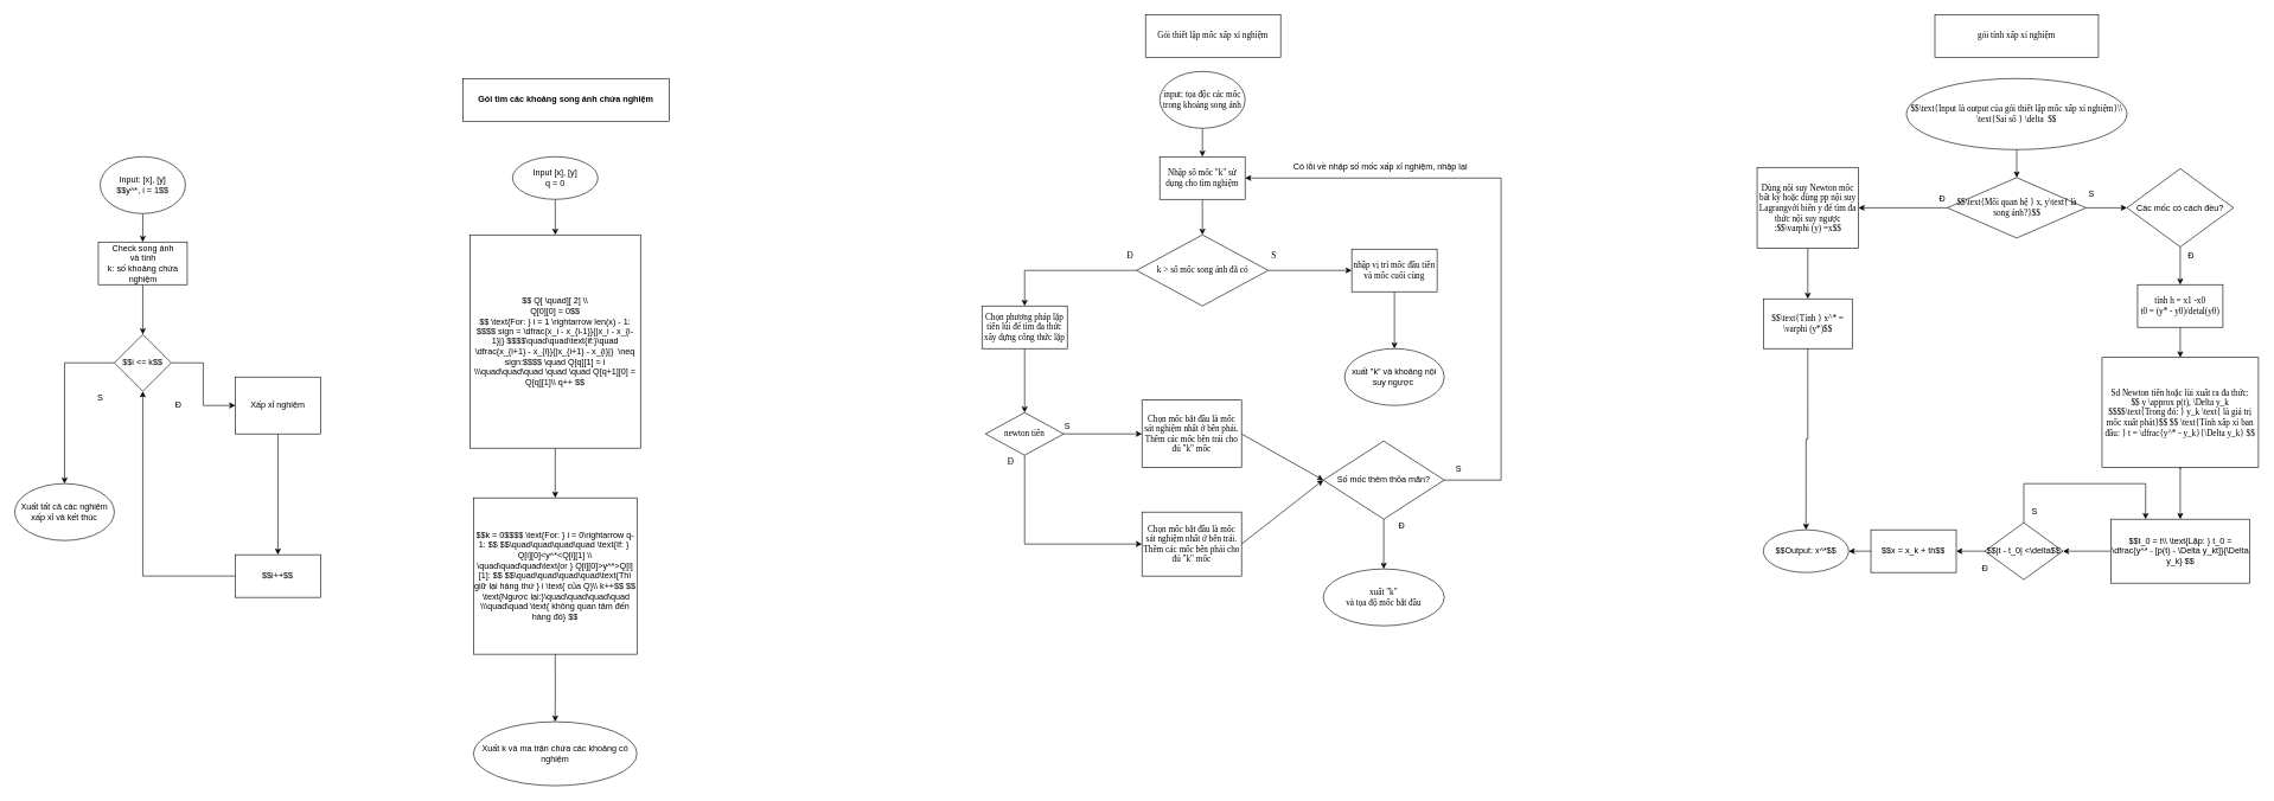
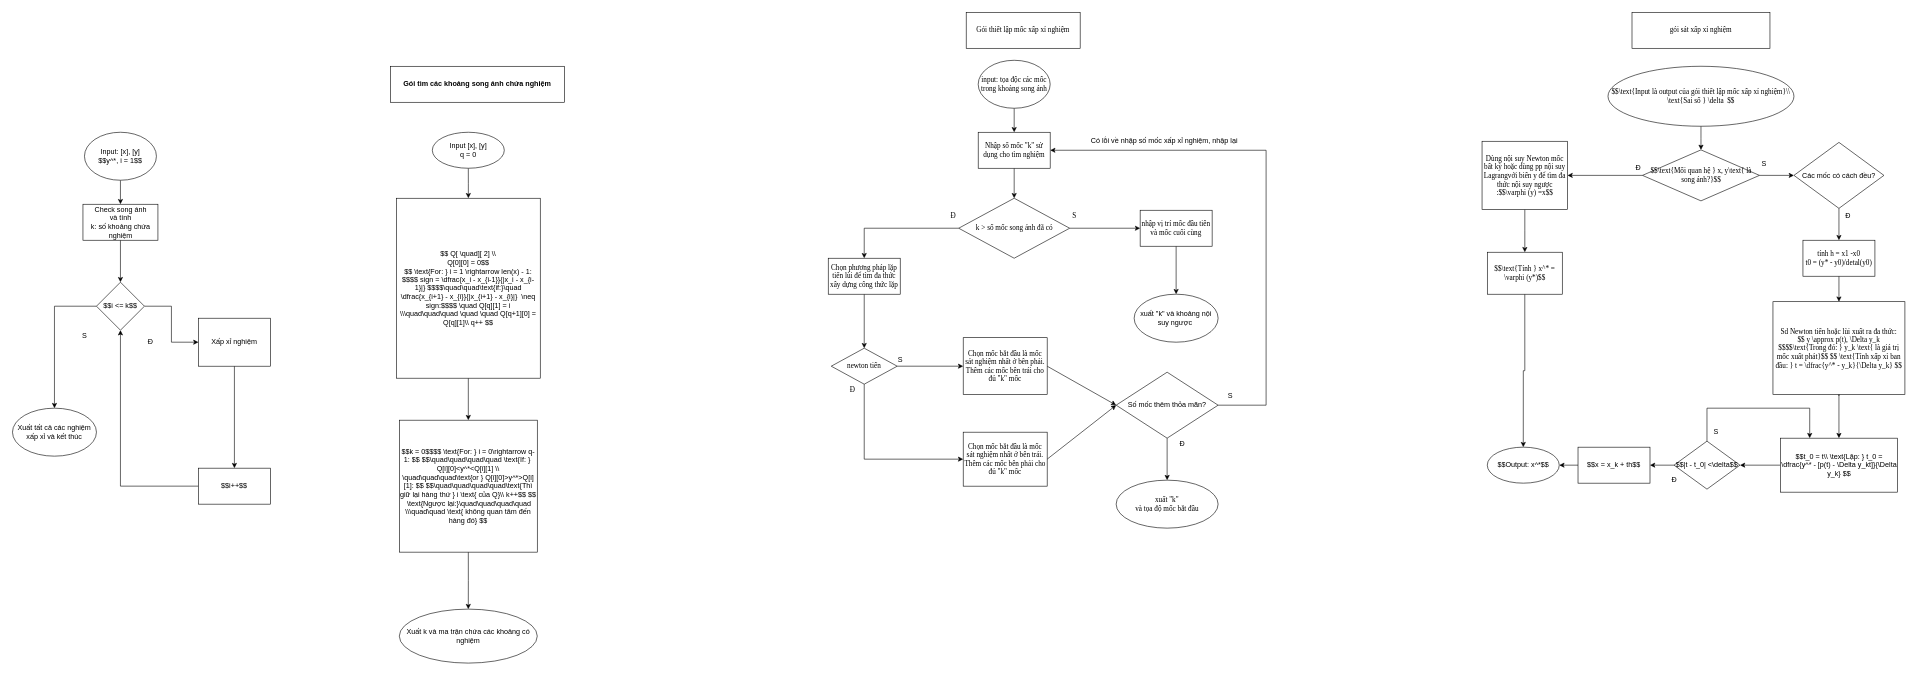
- <mxCell id="36" value="&lt;font face=&quot;Times New Roman&quot;&gt;gói tính xấp xỉ nghiệm&lt;/font&gt;" style="rounded=0;whiteSpace=wrap;html=1;" parent="1" vertex="1"><mxGeometry x="2720" y="20" width="230" height="60" as="geometry" /></mxCell>
+ <mxCell id="36" value="&lt;font face=&quot;Times New Roman&quot;&gt;gói sát xấp xỉ nghiệm&lt;/font&gt;" style="rounded=0;whiteSpace=wrap;html=1;" parent="1" vertex="1"><mxGeometry x="2720" y="20" width="230" height="60" as="geometry" /></mxCell>
